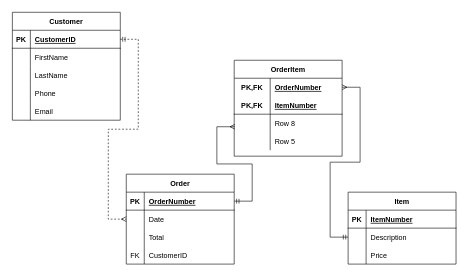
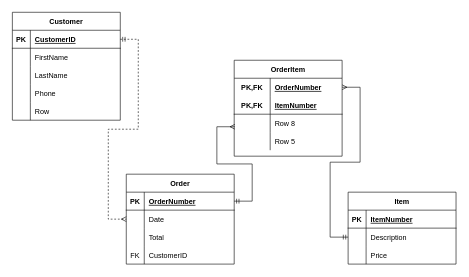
- <mxCell id="17" value="Email" style="shape=partialRectangle;connectable=0;fillColor=none;top=0;left=0;bottom=0;right=0;align=left;spacingLeft=6;overflow=hidden;" vertex="1" parent="15"><mxGeometry x="30" width="150" height="30" as="geometry"><mxRectangle width="150" height="30" as="alternateBounds" /></mxGeometry></mxCell>
+ <mxCell id="17" value="Row" style="shape=partialRectangle;connectable=0;fillColor=none;top=0;left=0;bottom=0;right=0;align=left;spacingLeft=6;overflow=hidden;" vertex="1" parent="15"><mxGeometry x="30" width="150" height="30" as="geometry"><mxRectangle width="150" height="30" as="alternateBounds" /></mxGeometry></mxCell>
